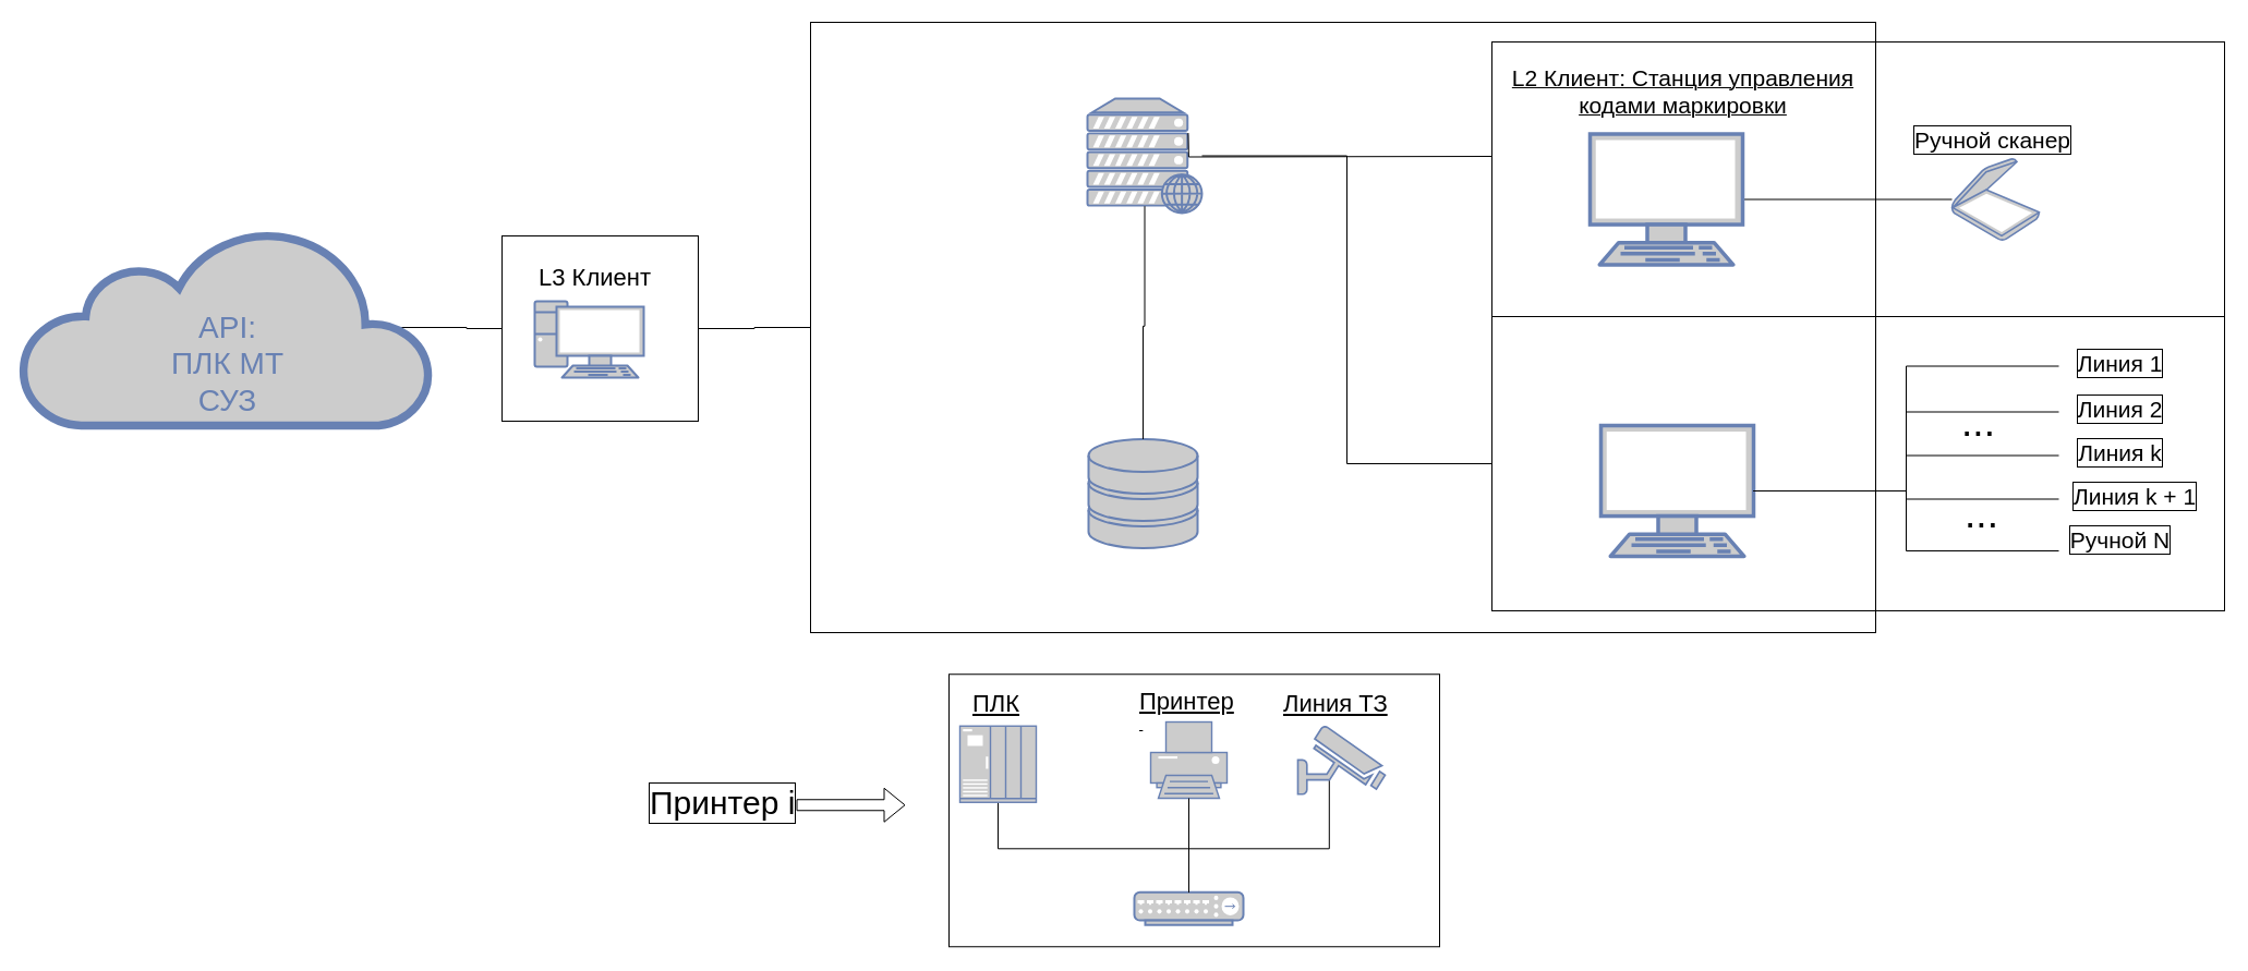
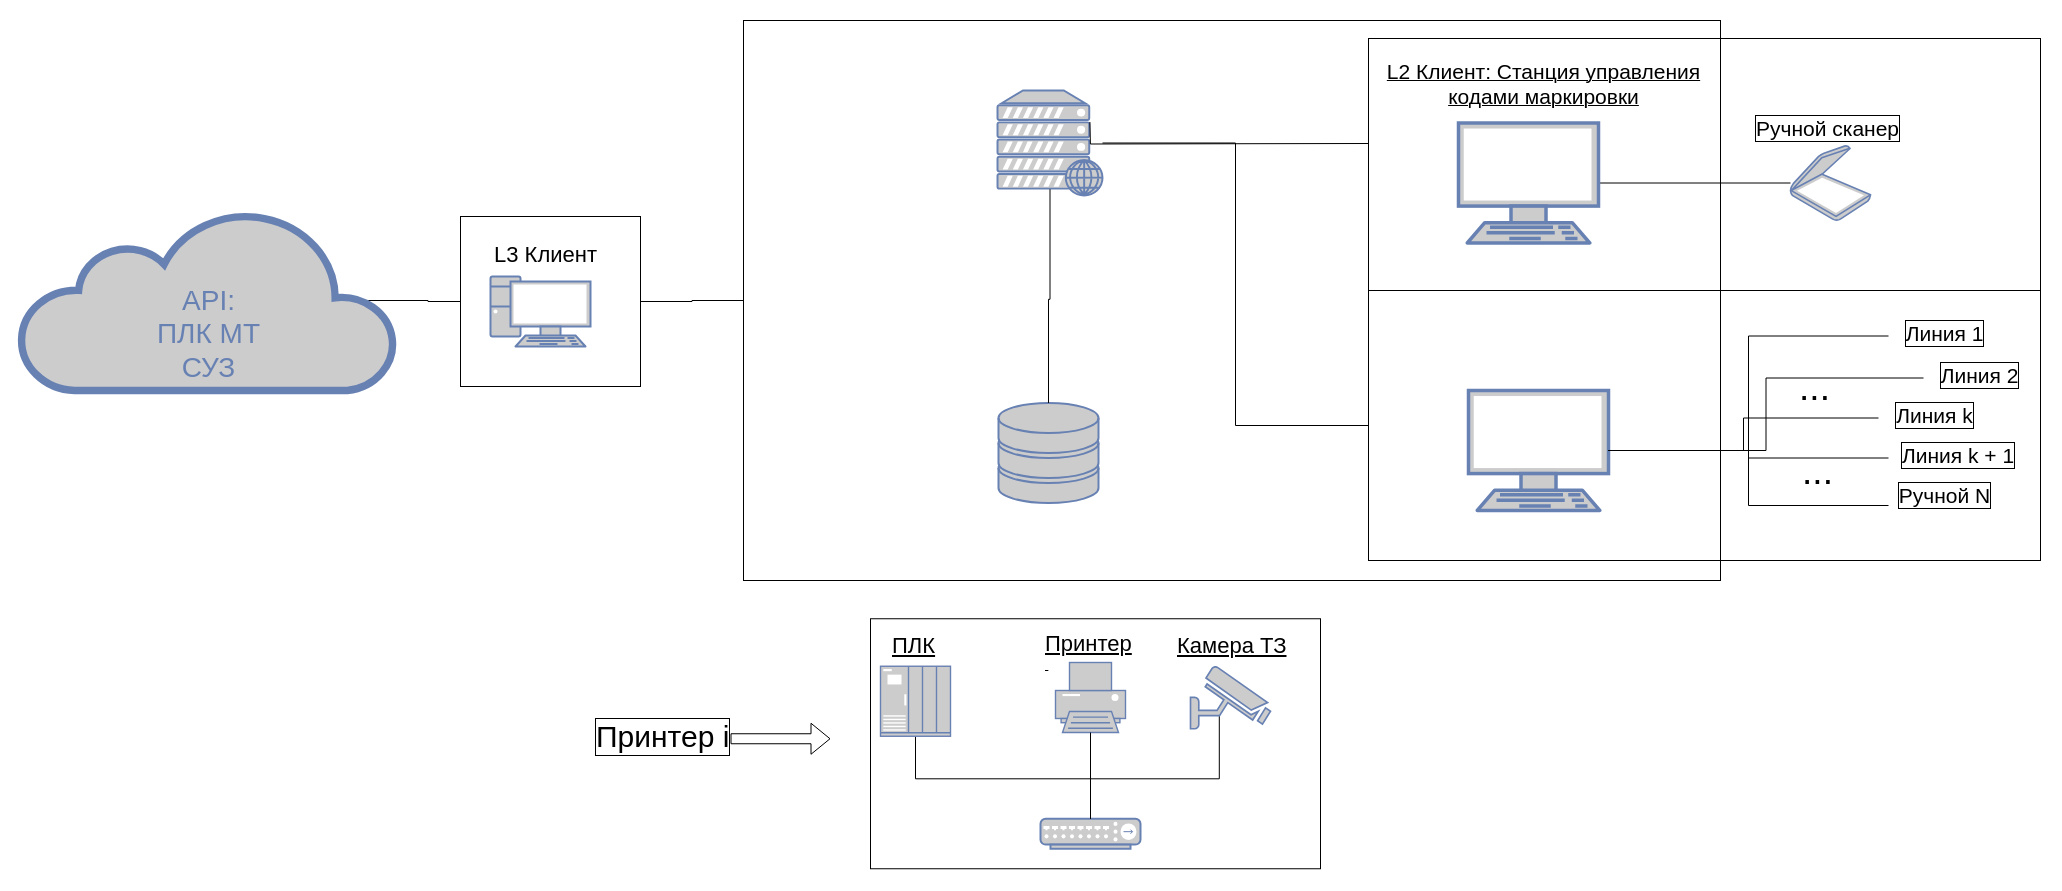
- <mxCell id="24" value="&lt;div style=&quot;font-size: 21px;&quot;&gt;Линия 2&lt;br&gt;&lt;/div&gt;" style="text;html=1;strokeColor=none;fillColor=none;spacing=5;spacingTop=-20;whiteSpace=wrap;overflow=hidden;rounded=0;labelBorderColor=default;verticalAlign=middle;horizontal=1;align=center;textDirection=ltr;labelPosition=center;verticalLabelPosition=middle;" vertex="1" parent="1"><mxGeometry x="1888" y="370" width="113" height="30" as="geometry" /></mxCell>
+ <mxCell id="24" value="&lt;div style=&quot;font-size: 21px;&quot;&gt;Линия 2&lt;br&gt;&lt;/div&gt;" style="text;html=1;strokeColor=none;fillColor=none;spacing=5;spacingTop=-20;whiteSpace=wrap;overflow=hidden;rounded=0;labelBorderColor=default;verticalAlign=middle;horizontal=1;align=center;textDirection=ltr;labelPosition=center;verticalLabelPosition=middle;" vertex="1" parent="1"><mxGeometry x="1923" y="370" width="113" height="30" as="geometry" /></mxCell>
- <mxCell id="26" value="&lt;div style=&quot;font-size: 21px;&quot;&gt;Линия k&lt;font style=&quot;font-size: 21px;&quot;&gt;&lt;br&gt;&lt;/font&gt;&lt;/div&gt;" style="text;html=1;strokeColor=none;fillColor=none;spacing=5;spacingTop=-20;whiteSpace=wrap;overflow=hidden;rounded=0;labelBorderColor=default;verticalAlign=middle;horizontal=1;align=center;textDirection=ltr;labelPosition=center;verticalLabelPosition=middle;" vertex="1" parent="1"><mxGeometry x="1888" y="410" width="113" height="30" as="geometry" /></mxCell>
+ <mxCell id="26" value="&lt;div style=&quot;font-size: 21px;&quot;&gt;Линия k&lt;font style=&quot;font-size: 21px;&quot;&gt;&lt;br&gt;&lt;/font&gt;&lt;/div&gt;" style="text;html=1;strokeColor=none;fillColor=none;spacing=5;spacingTop=-20;whiteSpace=wrap;overflow=hidden;rounded=0;labelBorderColor=default;verticalAlign=middle;horizontal=1;align=center;textDirection=ltr;labelPosition=center;verticalLabelPosition=middle;" vertex="1" parent="1"><mxGeometry x="1878" y="410" width="113" height="30" as="geometry" /></mxCell>
- <mxCell id="49" value="&lt;br&gt;&lt;div style=&quot;font-size: 22px;&quot; align=&quot;center&quot;&gt;Линия ТЗ&lt;br&gt;&lt;/div&gt;" style="text;whiteSpace=wrap;html=1;fontStyle=4" vertex="1" parent="37"><mxGeometry x="585" y="2" width="129" height="50" as="geometry" /></mxCell>
+ <mxCell id="49" value="&lt;br&gt;&lt;div style=&quot;font-size: 22px;&quot; align=&quot;center&quot;&gt;Камера ТЗ&lt;br&gt;&lt;/div&gt;" style="text;whiteSpace=wrap;html=1;fontStyle=4" vertex="1" parent="37"><mxGeometry x="585" y="2" width="129" height="50" as="geometry" /></mxCell>
